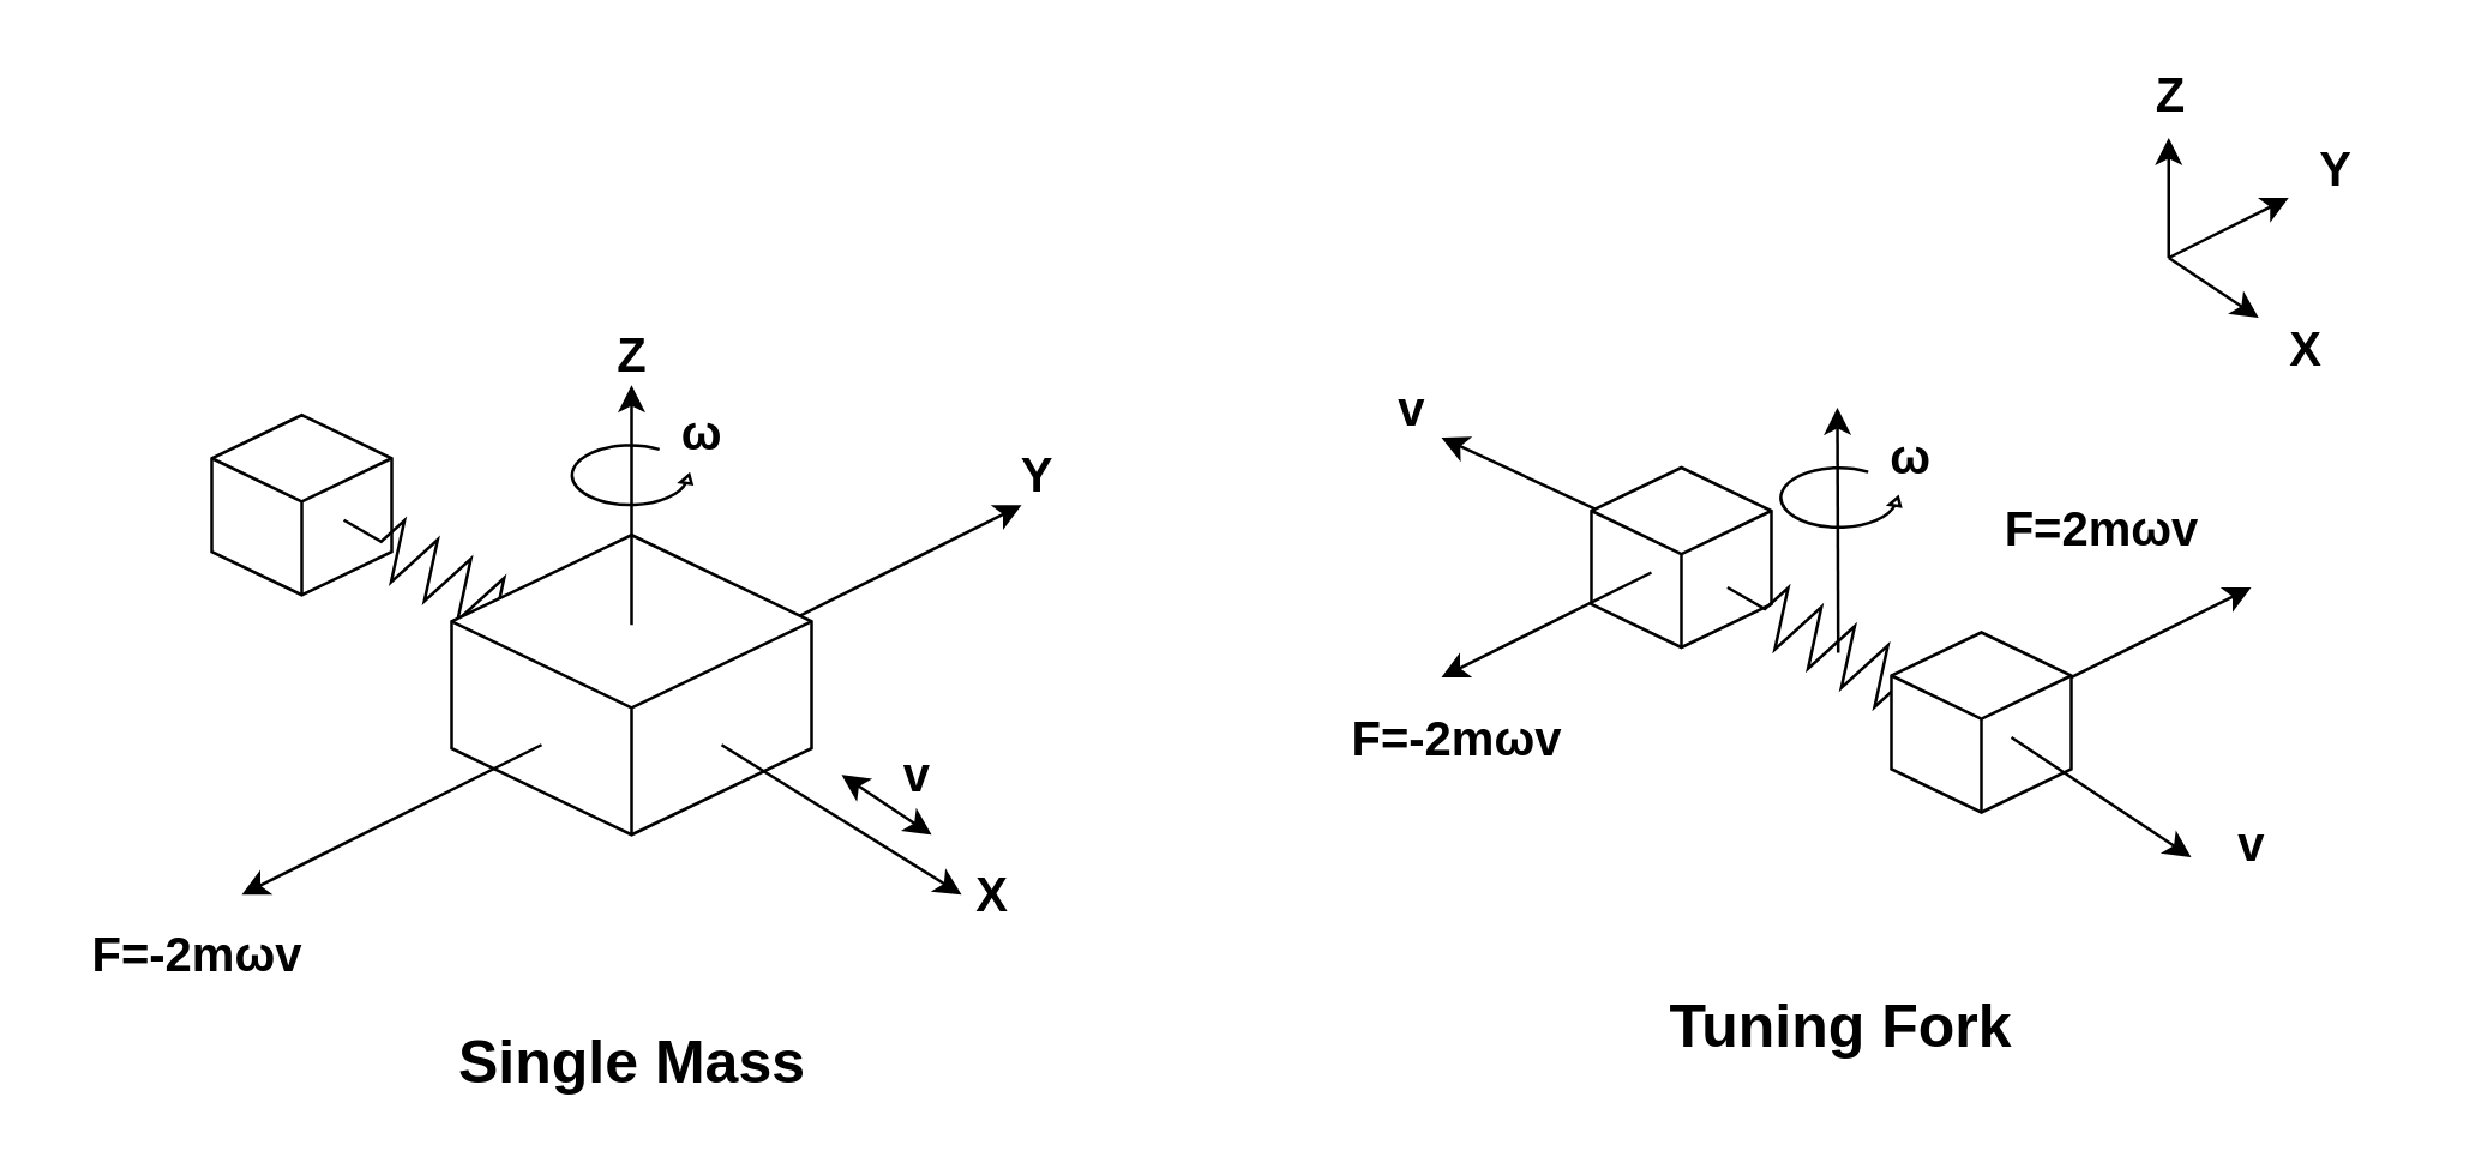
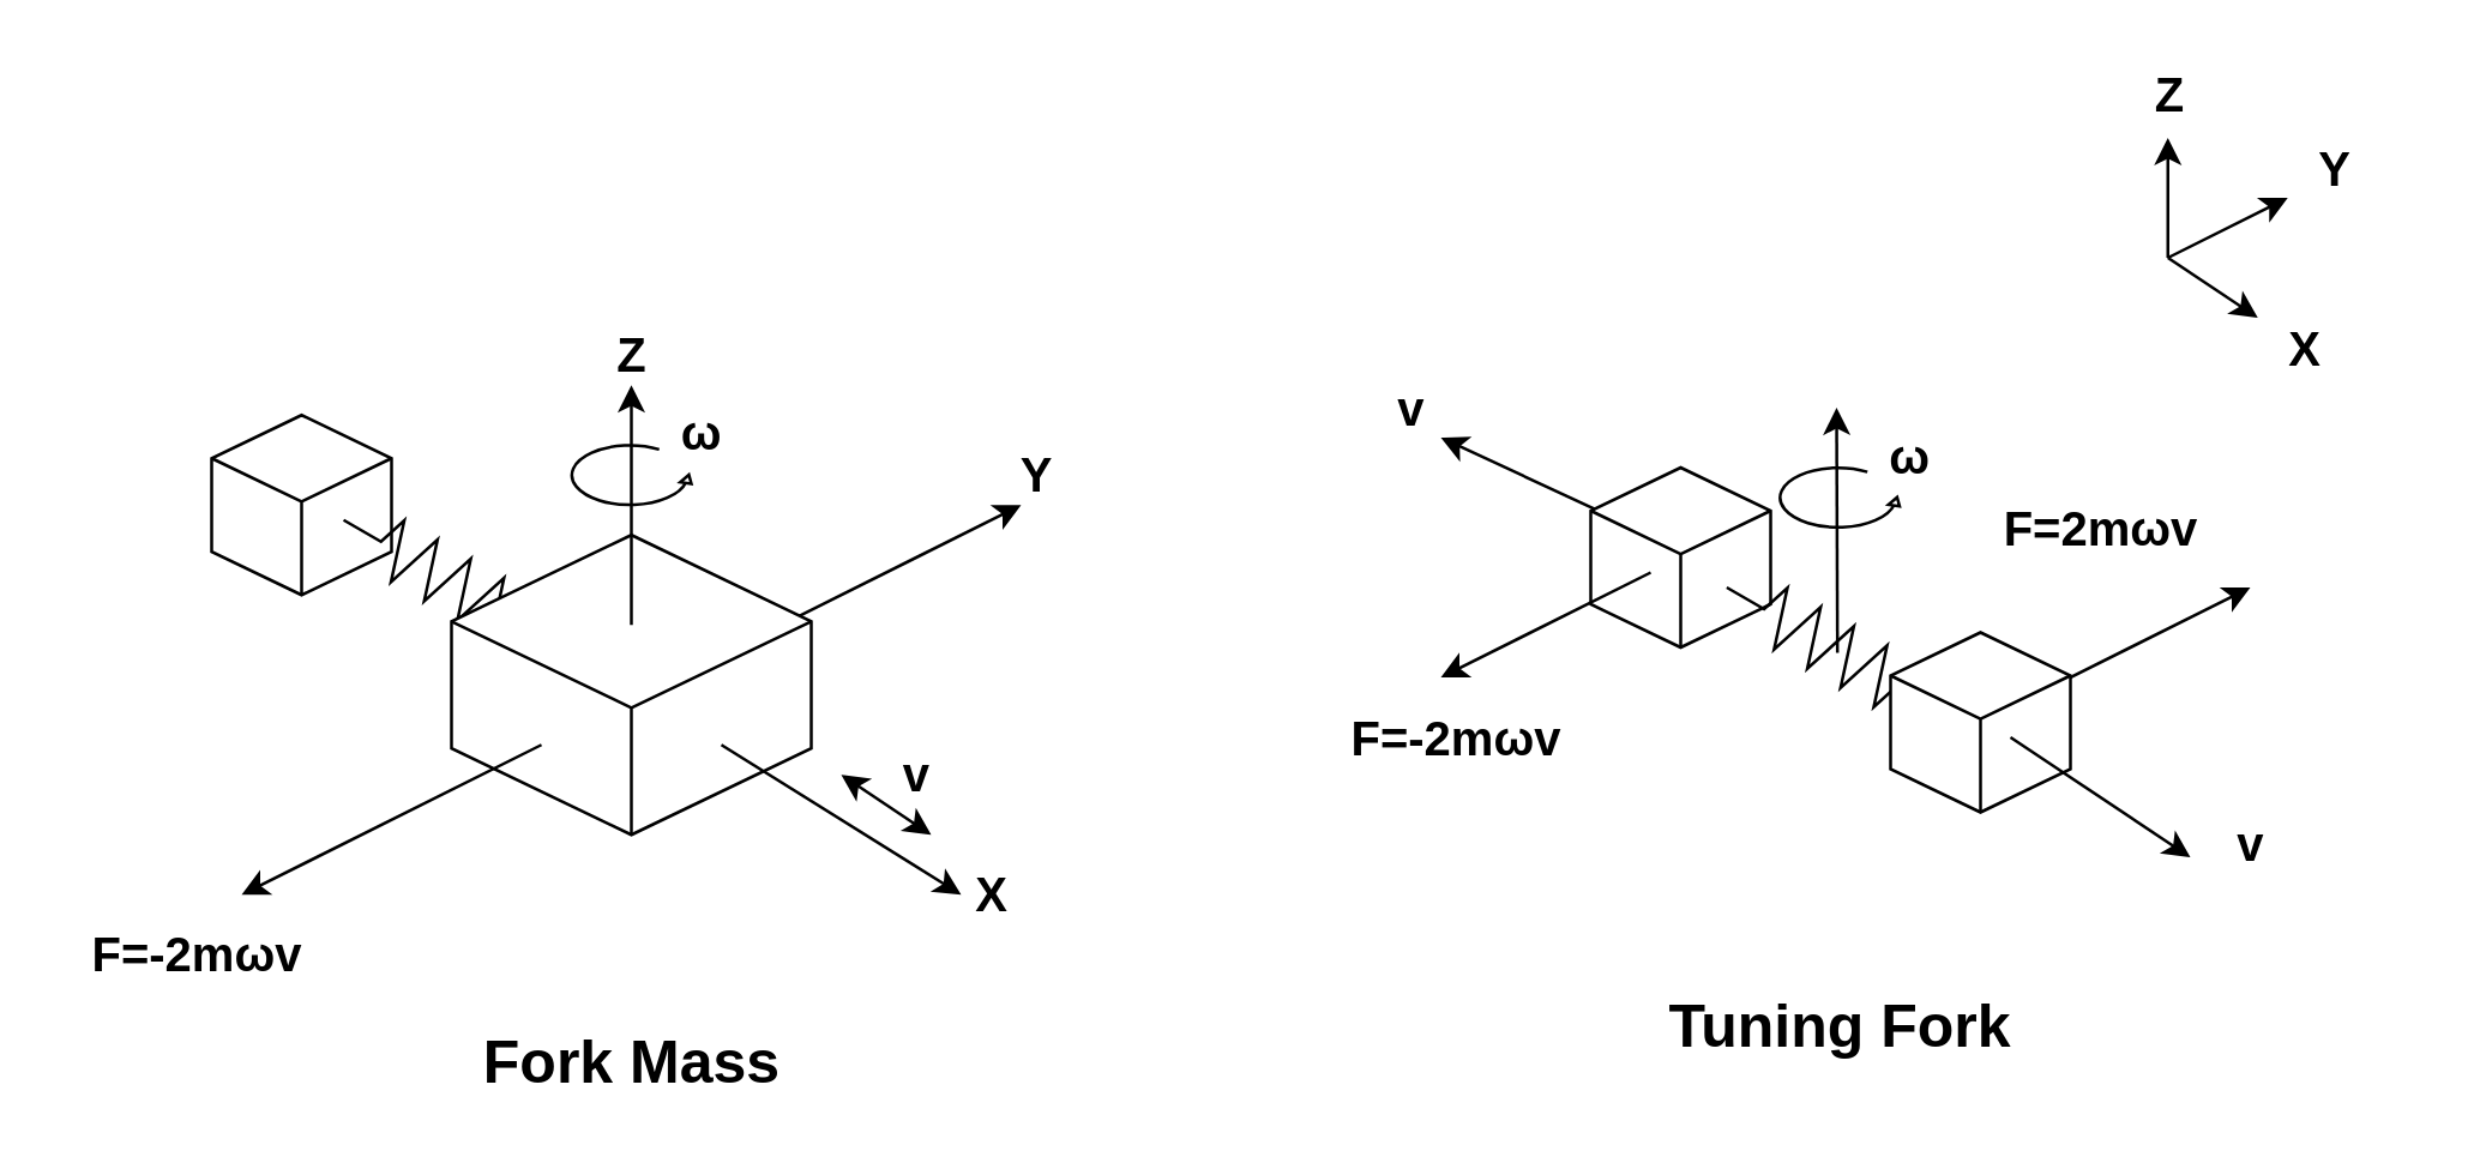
- <mxCell id="17" value="&lt;span style=&quot;background-color: rgb(255 , 255 , 255)&quot;&gt;&lt;font style=&quot;font-size: 20px&quot;&gt;Single Mass&lt;/font&gt;&lt;/span&gt;" style="text;html=1;align=center;verticalAlign=middle;resizable=0;points=[];autosize=1;strokeColor=none;fillColor=none;fontSize=16;fontStyle=1" vertex="1" parent="1"><mxGeometry x="145" y="338" width="130" height="30" as="geometry" /></mxCell>
+ <mxCell id="17" value="&lt;span style=&quot;background-color: rgb(255 , 255 , 255)&quot;&gt;&lt;font style=&quot;font-size: 20px&quot;&gt;Fork Mass&lt;/font&gt;&lt;/span&gt;" style="text;html=1;align=center;verticalAlign=middle;resizable=0;points=[];autosize=1;strokeColor=none;fillColor=none;fontSize=16;fontStyle=1" vertex="1" parent="1"><mxGeometry x="145" y="338" width="130" height="30" as="geometry" /></mxCell>
